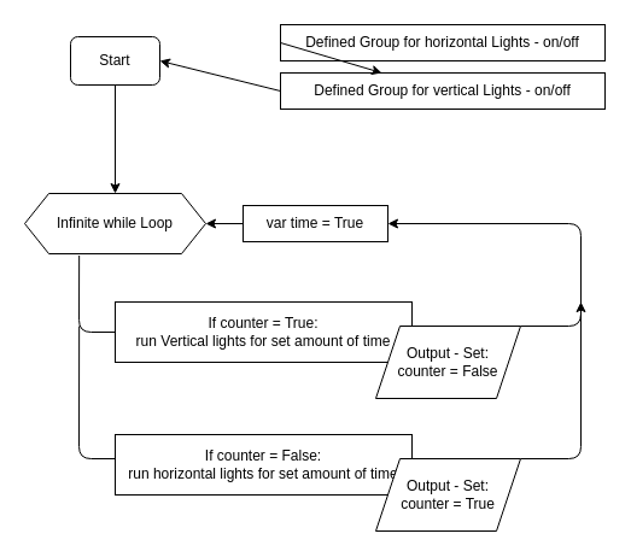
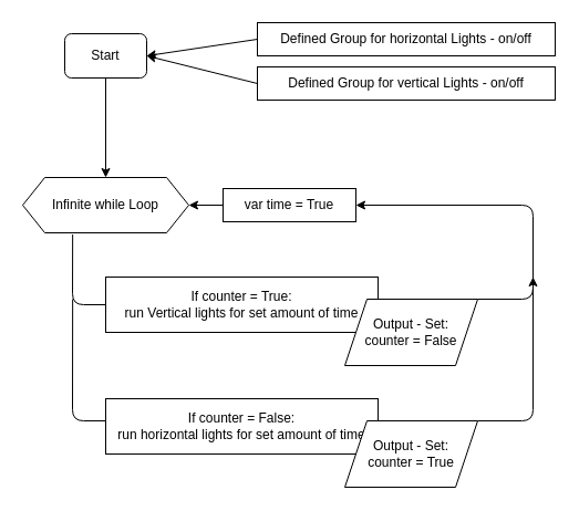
- <mxCell id="6" value="" style="endArrow=classic;html=1;exitX=0;exitY=0.5;exitDx=0;exitDy=0;" edge="1" parent="1" source="4" target="5"><mxGeometry width="50" height="50" relative="1" as="geometry"><mxPoint x="221" y="80" as="sourcePoint" /><mxPoint x="271" y="30" as="targetPoint" /></mxGeometry></mxCell>
+ <mxCell id="6" value="" style="endArrow=classic;html=1;exitX=0;exitY=0.5;exitDx=0;exitDy=0;entryX=1;entryY=0.5;entryDx=0;entryDy=0;" edge="1" parent="1" source="4" target="2"><mxGeometry width="50" height="50" relative="1" as="geometry"><mxPoint x="221" y="80" as="sourcePoint" /><mxPoint x="271" y="30" as="targetPoint" /></mxGeometry></mxCell>
